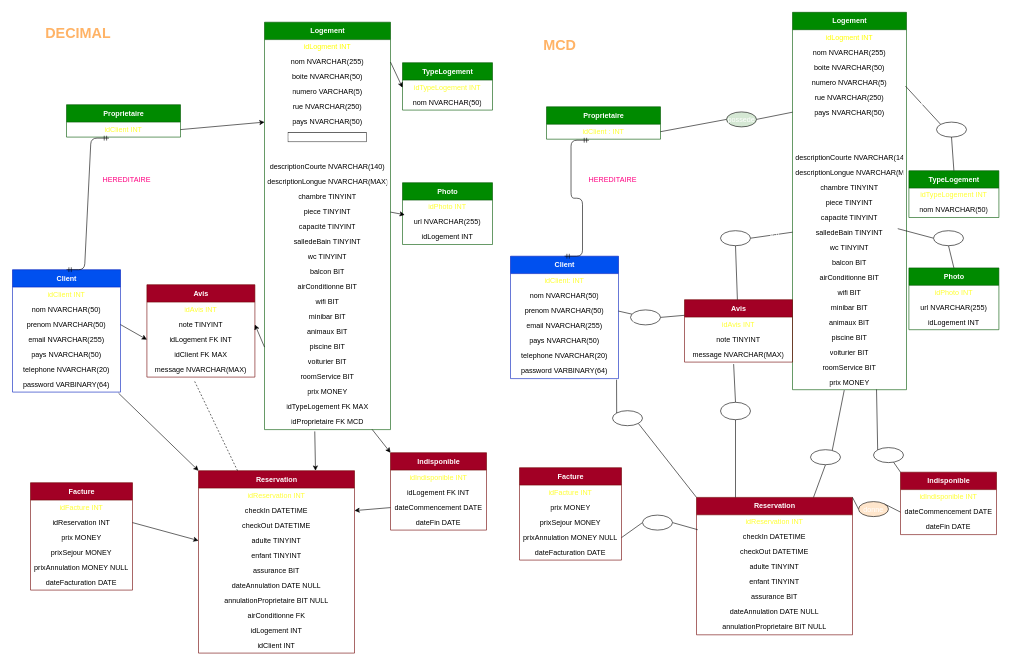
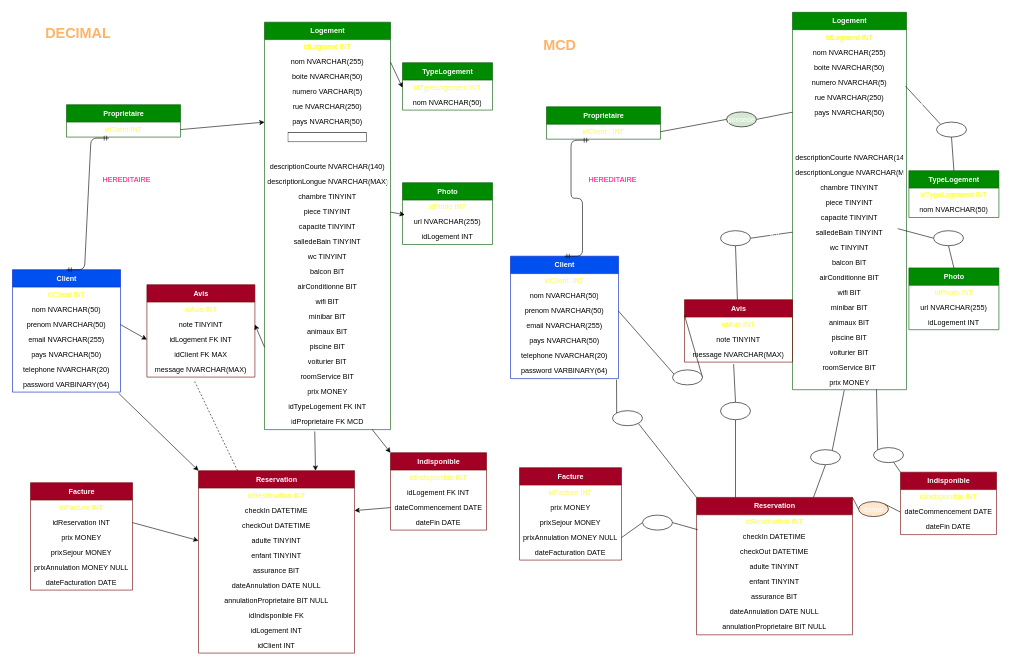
- <mxCell id="174" value="partage" style="ellipse;fontColor=#FFFFFF;" parent="1" vertex="1"><mxGeometry x="1050" y="516" width="50" height="25" as="geometry" /></mxCell>
+ <mxCell id="174" value="partage" style="ellipse;fontColor=#FFFFFF;" parent="1" vertex="1"><mxGeometry x="1120" y="616" width="50" height="25" as="geometry" /></mxCell>
- <mxCell id="37" value="idTypeLogement FK MAX" style="text;html=1;strokeColor=none;fillColor=none;align=center;verticalAlign=middle;spacingLeft=4;spacingRight=4;overflow=hidden;rotatable=0;points=[[0,0.5],[1,0.5]];portConstraint=eastwest;" parent="12" vertex="1"><mxGeometry y="629" width="210" height="25" as="geometry" /></mxCell>
+ <mxCell id="37" value="idTypeLogement FK INT" style="text;html=1;strokeColor=none;fillColor=none;align=center;verticalAlign=middle;spacingLeft=4;spacingRight=4;overflow=hidden;rotatable=0;points=[[0,0.5],[1,0.5]];portConstraint=eastwest;" parent="12" vertex="1"><mxGeometry y="629" width="210" height="25" as="geometry" /></mxCell>
- <mxCell id="48" value="airConditionne FK" style="text;html=1;strokeColor=none;fillColor=none;align=center;verticalAlign=middle;spacingLeft=4;spacingRight=4;overflow=hidden;rotatable=0;points=[[0,0.5],[1,0.5]];portConstraint=eastwest;" parent="39" vertex="1"><mxGeometry y="229" width="260" height="25" as="geometry" /></mxCell>
+ <mxCell id="48" value="idIndisponible FK" style="text;html=1;strokeColor=none;fillColor=none;align=center;verticalAlign=middle;spacingLeft=4;spacingRight=4;overflow=hidden;rotatable=0;points=[[0,0.5],[1,0.5]];portConstraint=eastwest;" parent="39" vertex="1"><mxGeometry y="229" width="260" height="25" as="geometry" /></mxCell>
